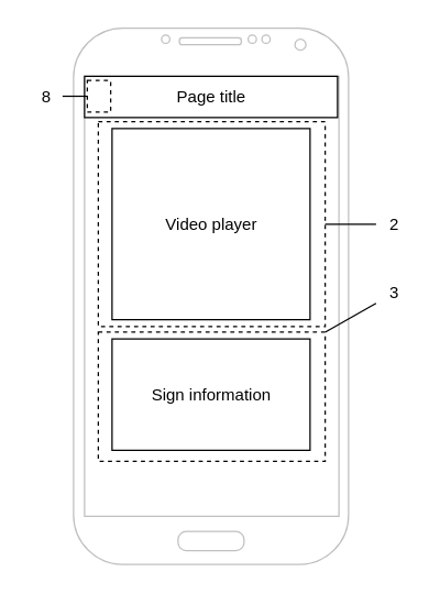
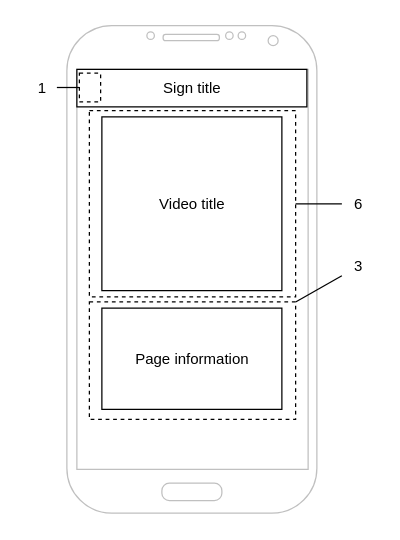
- <mxCell id="7" value="&lt;div&gt;8&lt;/div&gt;" style="text;html=1;align=center;verticalAlign=middle;resizable=0;points=[];autosize=1;strokeColor=none;fillColor=none;" vertex="1" parent="1"><mxGeometry x="20" y="56.5" width="25" height="26" as="geometry" /></mxCell>
+ <mxCell id="7" value="&lt;div&gt;1&lt;/div&gt;" style="text;html=1;align=center;verticalAlign=middle;resizable=0;points=[];autosize=1;strokeColor=none;fillColor=none;" vertex="1" parent="1"><mxGeometry x="20" y="56.5" width="25" height="26" as="geometry" /></mxCell>
- <mxCell id="8" value="&lt;div&gt;Page title&lt;/div&gt;" style="text;html=1;align=center;verticalAlign=middle;resizable=0;points=[];autosize=1;strokeColor=none;fillColor=none;" vertex="1" parent="1"><mxGeometry x="119" y="57" width="68" height="26" as="geometry" /></mxCell>
+ <mxCell id="8" value="&lt;div&gt;Sign title&lt;/div&gt;" style="text;html=1;align=center;verticalAlign=middle;resizable=0;points=[];autosize=1;strokeColor=none;fillColor=none;" vertex="1" parent="1"><mxGeometry x="119" y="57" width="68" height="26" as="geometry" /></mxCell>
- <mxCell id="9" value="&lt;div&gt;Video player&lt;/div&gt;" style="text;html=1;align=center;verticalAlign=middle;resizable=0;points=[];autosize=1;strokeColor=none;fillColor=none;" vertex="1" parent="1"><mxGeometry x="111" y="149.5" width="84" height="26" as="geometry" /></mxCell>
+ <mxCell id="9" value="&lt;div&gt;Video title&lt;/div&gt;" style="text;html=1;align=center;verticalAlign=middle;resizable=0;points=[];autosize=1;strokeColor=none;fillColor=none;" vertex="1" parent="1"><mxGeometry x="111" y="149.5" width="84" height="26" as="geometry" /></mxCell>
- <mxCell id="16" value="2" style="text;html=1;align=center;verticalAlign=middle;resizable=0;points=[];autosize=1;strokeColor=none;fillColor=none;" vertex="1" parent="1"><mxGeometry x="273" y="149.5" width="25" height="26" as="geometry" /></mxCell>
+ <mxCell id="16" value="6" style="text;html=1;align=center;verticalAlign=middle;resizable=0;points=[];autosize=1;strokeColor=none;fillColor=none;" vertex="1" parent="1"><mxGeometry x="273" y="149.5" width="25" height="26" as="geometry" /></mxCell>
- <mxCell id="12" value="Sign information" style="text;html=1;align=center;verticalAlign=middle;resizable=0;points=[];autosize=1;strokeColor=none;fillColor=none;" vertex="1" parent="1"><mxGeometry x="101" y="273.5" width="104" height="26" as="geometry" /></mxCell>
+ <mxCell id="12" value="Page information" style="text;html=1;align=center;verticalAlign=middle;resizable=0;points=[];autosize=1;strokeColor=none;fillColor=none;" vertex="1" parent="1"><mxGeometry x="101" y="273.5" width="104" height="26" as="geometry" /></mxCell>
